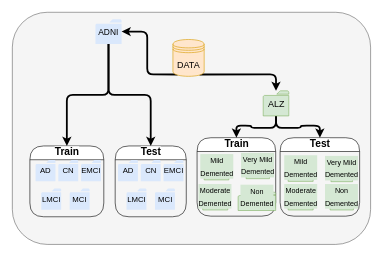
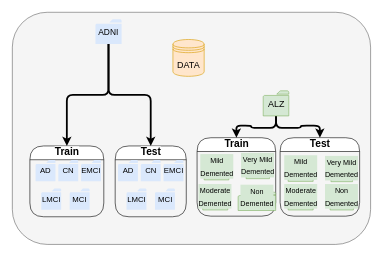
- <mxCell id="29" style="edgeStyle=orthogonalEdgeStyle;rounded=1;orthogonalLoop=1;jettySize=auto;html=1;exitX=0.15;exitY=0.95;exitDx=0;exitDy=0;exitPerimeter=0;fontFamily=Helvetica;fontSize=18;fontColor=default;sourcePerimeterSpacing=-3;targetPerimeterSpacing=0;strokeColor=#000000;strokeWidth=3;fillColor=#999999;" parent="4" source="31" target="27" edge="1"><mxGeometry relative="1" as="geometry" /></mxCell>
- <mxCell id="30" style="edgeStyle=orthogonalEdgeStyle;rounded=1;orthogonalLoop=1;jettySize=auto;html=1;exitX=0.85;exitY=0.95;exitDx=0;exitDy=0;exitPerimeter=0;fontFamily=Helvetica;fontSize=18;fontColor=default;sourcePerimeterSpacing=-3;targetPerimeterSpacing=0;strokeColor=#000000;strokeWidth=3;fillColor=#999999;" parent="4" source="31" target="28" edge="1"><mxGeometry relative="1" as="geometry" /></mxCell>
